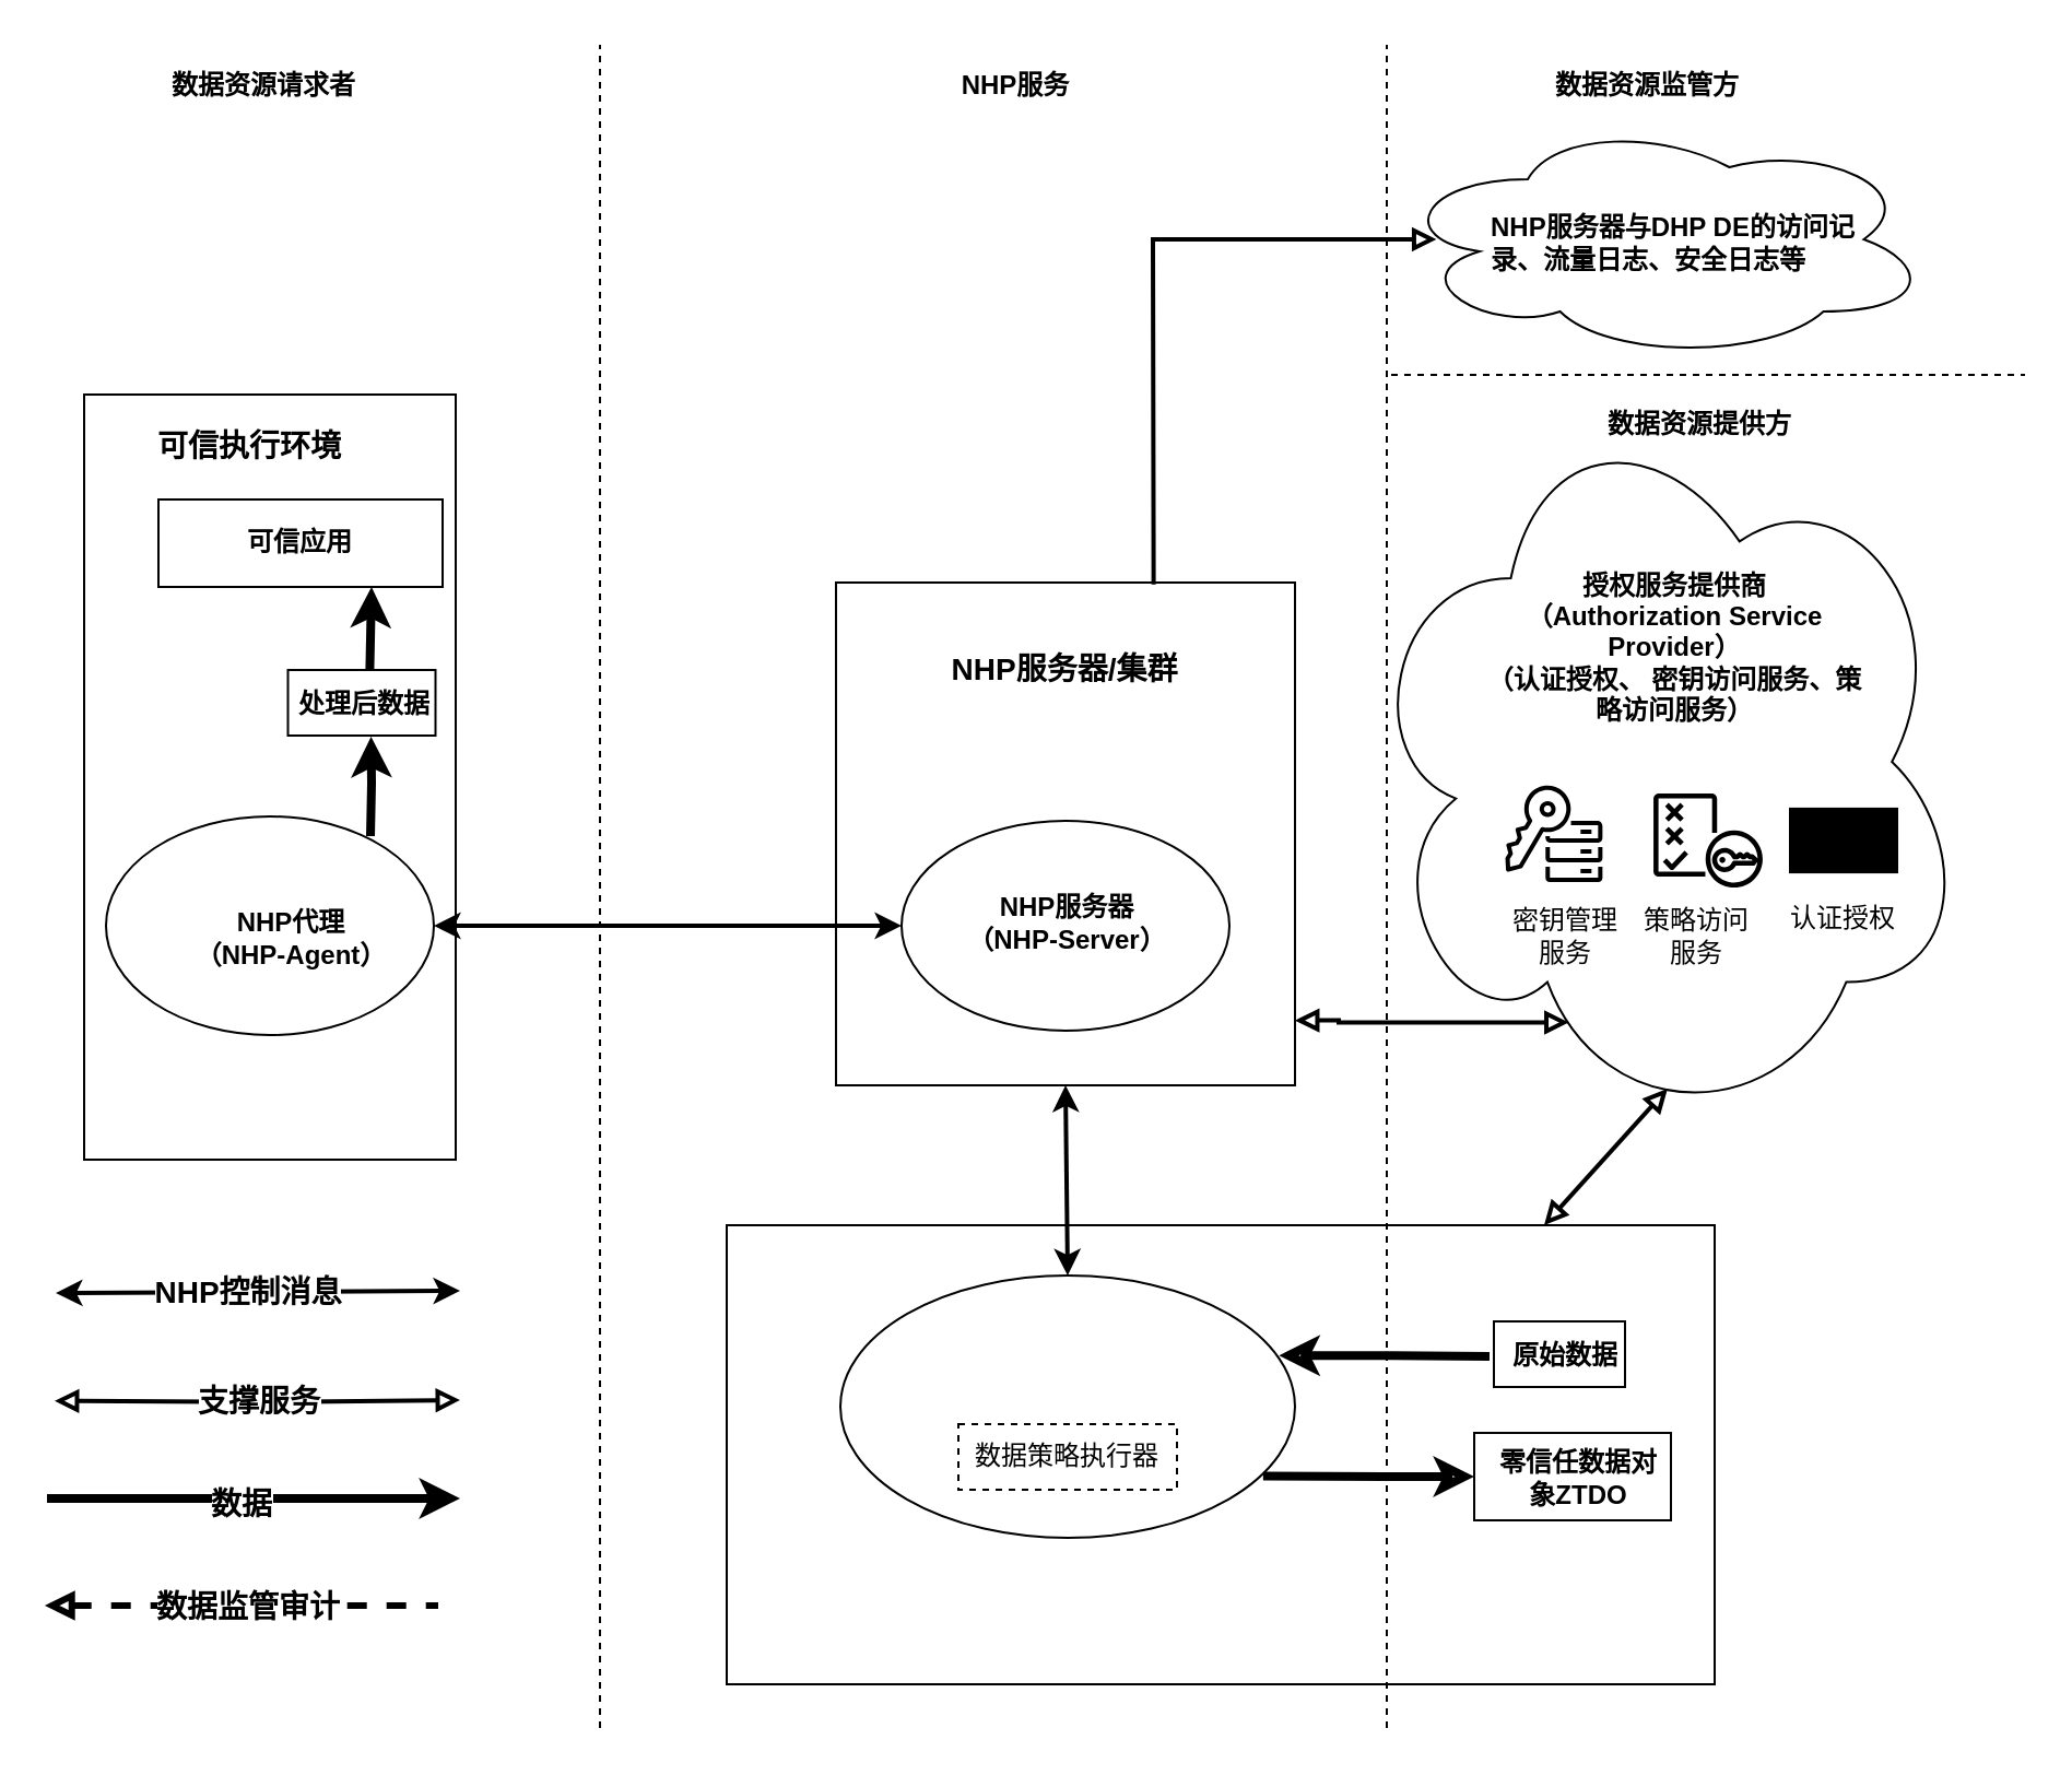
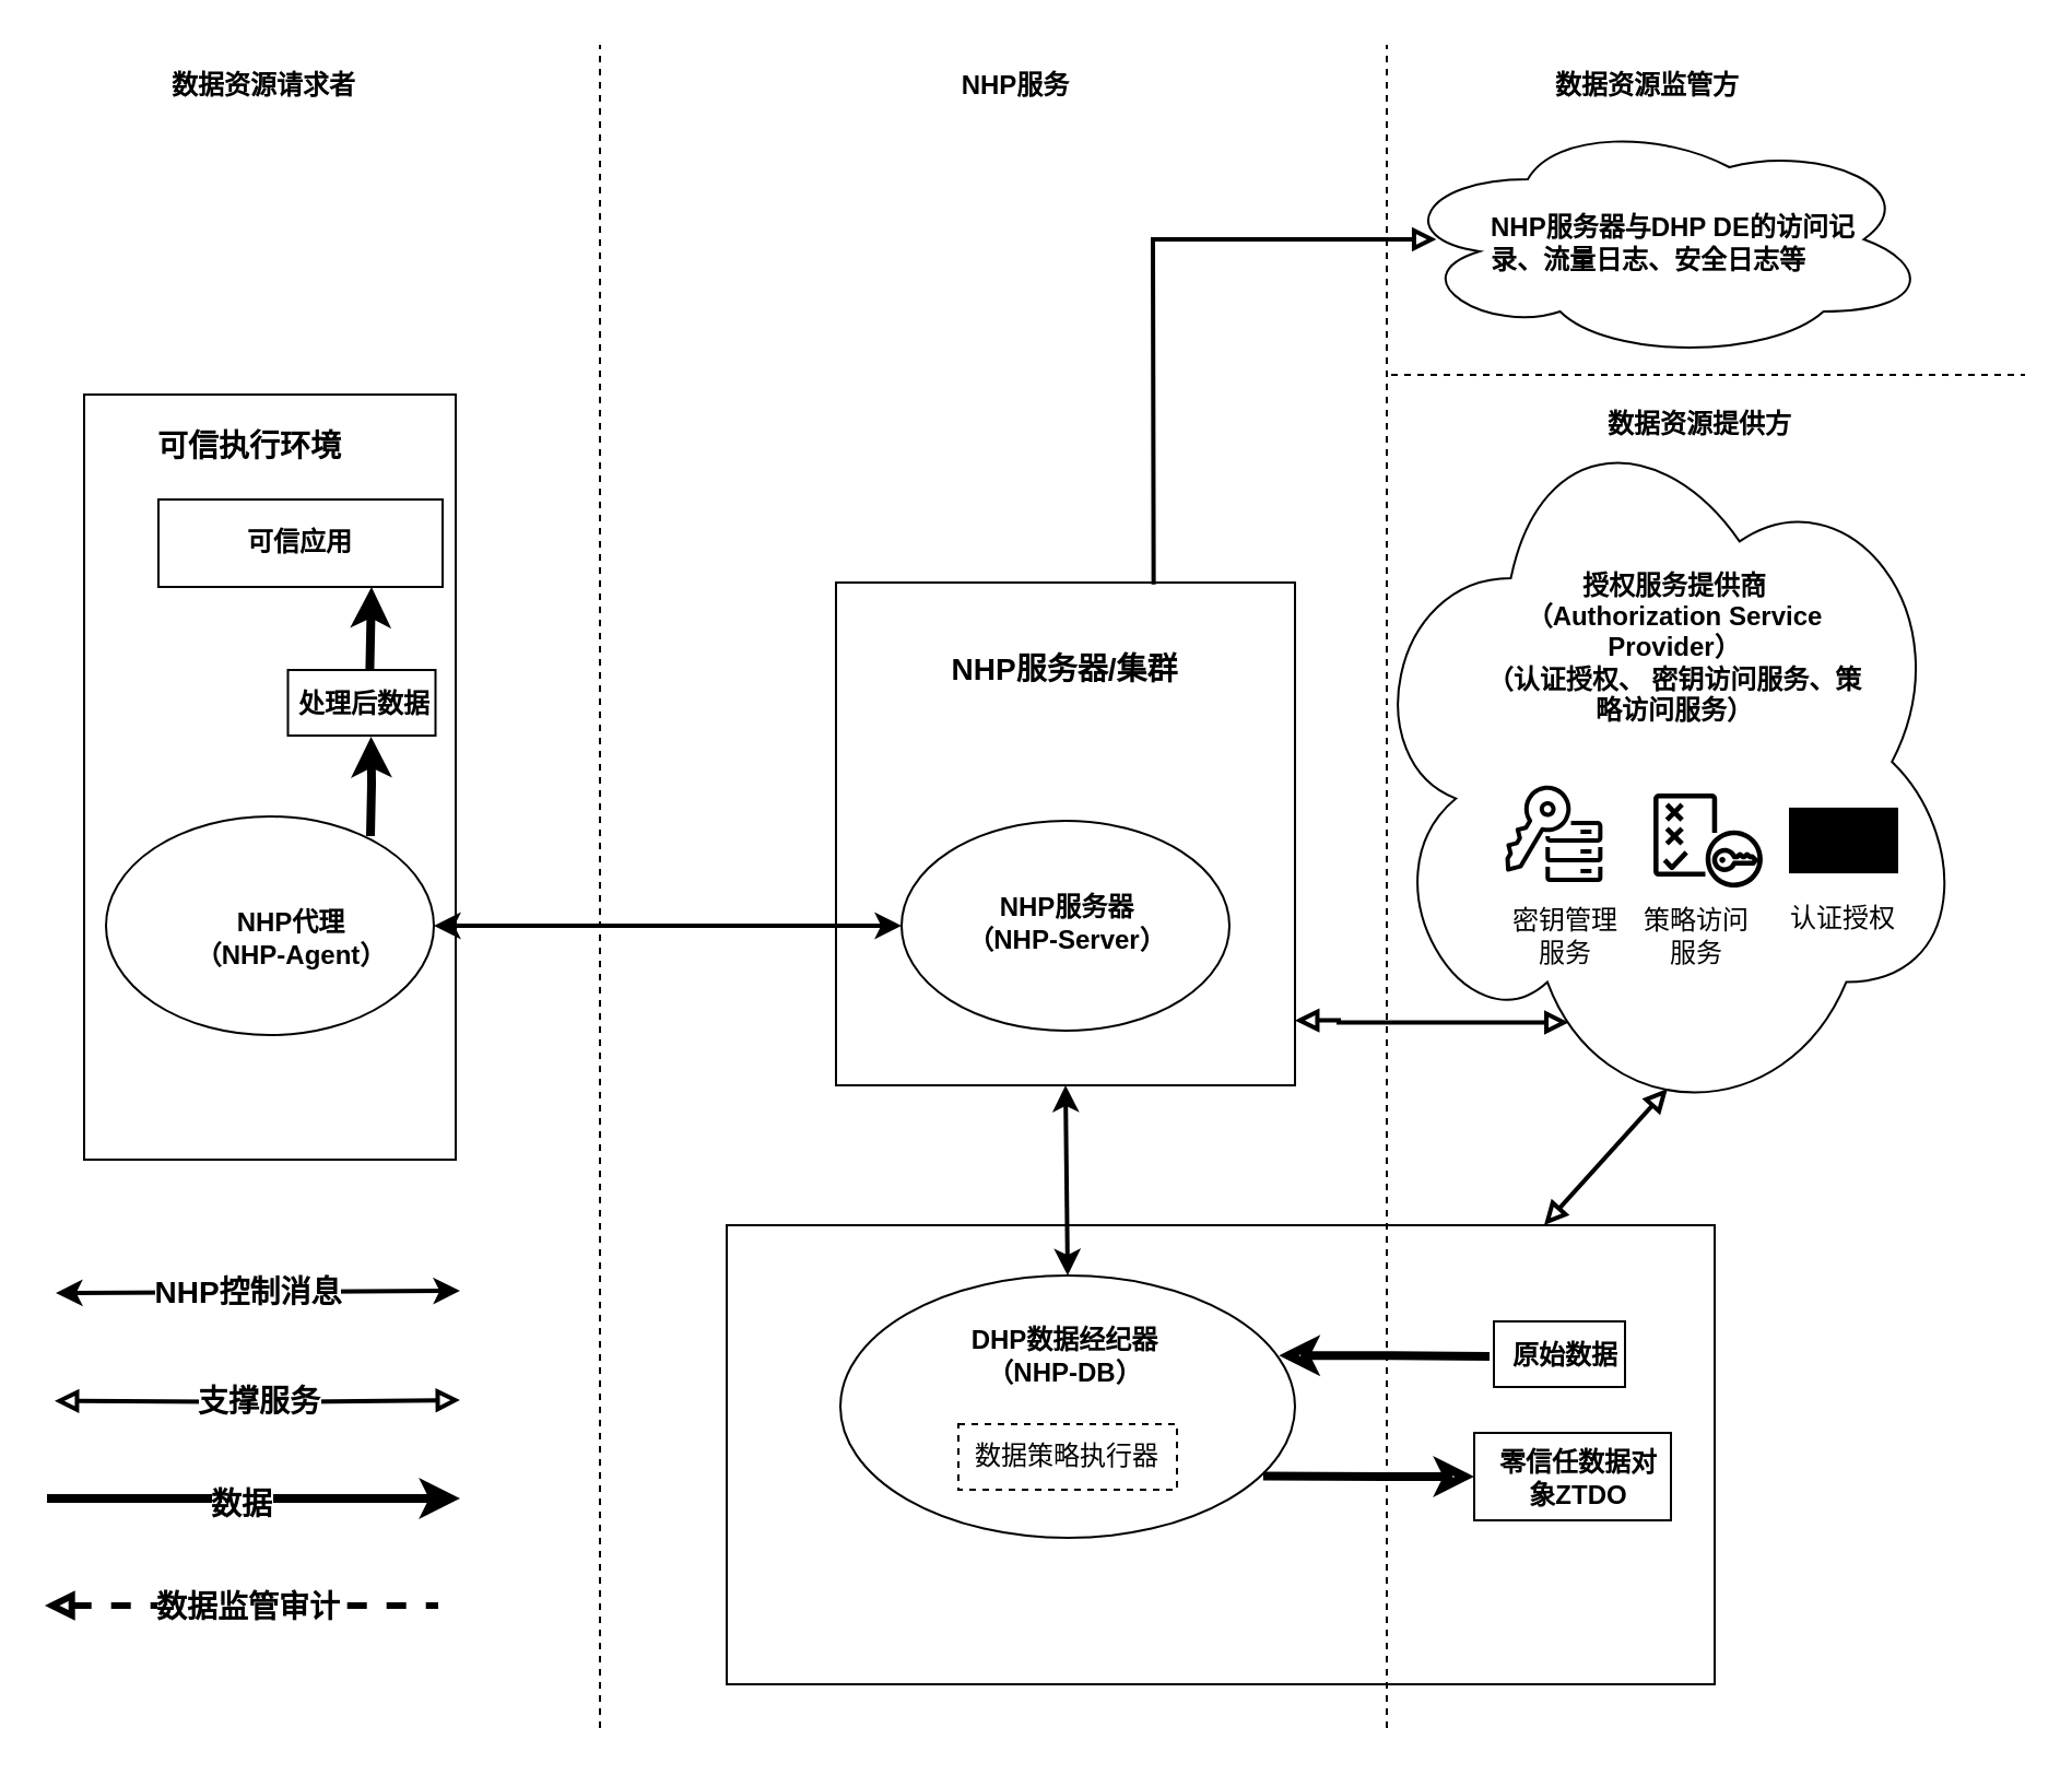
+ <mxCell id="20" value="&lt;b&gt;DHP数据经纪器&lt;/b&gt;&lt;div&gt;&lt;b&gt;（NHP-DB）&lt;/b&gt;&lt;/div&gt;" style="text;html=1;align=center;verticalAlign=middle;whiteSpace=wrap;rounded=0;" parent="1" vertex="1"><mxGeometry x="427" y="600" width="120" height="39" as="geometry" /></mxCell>
